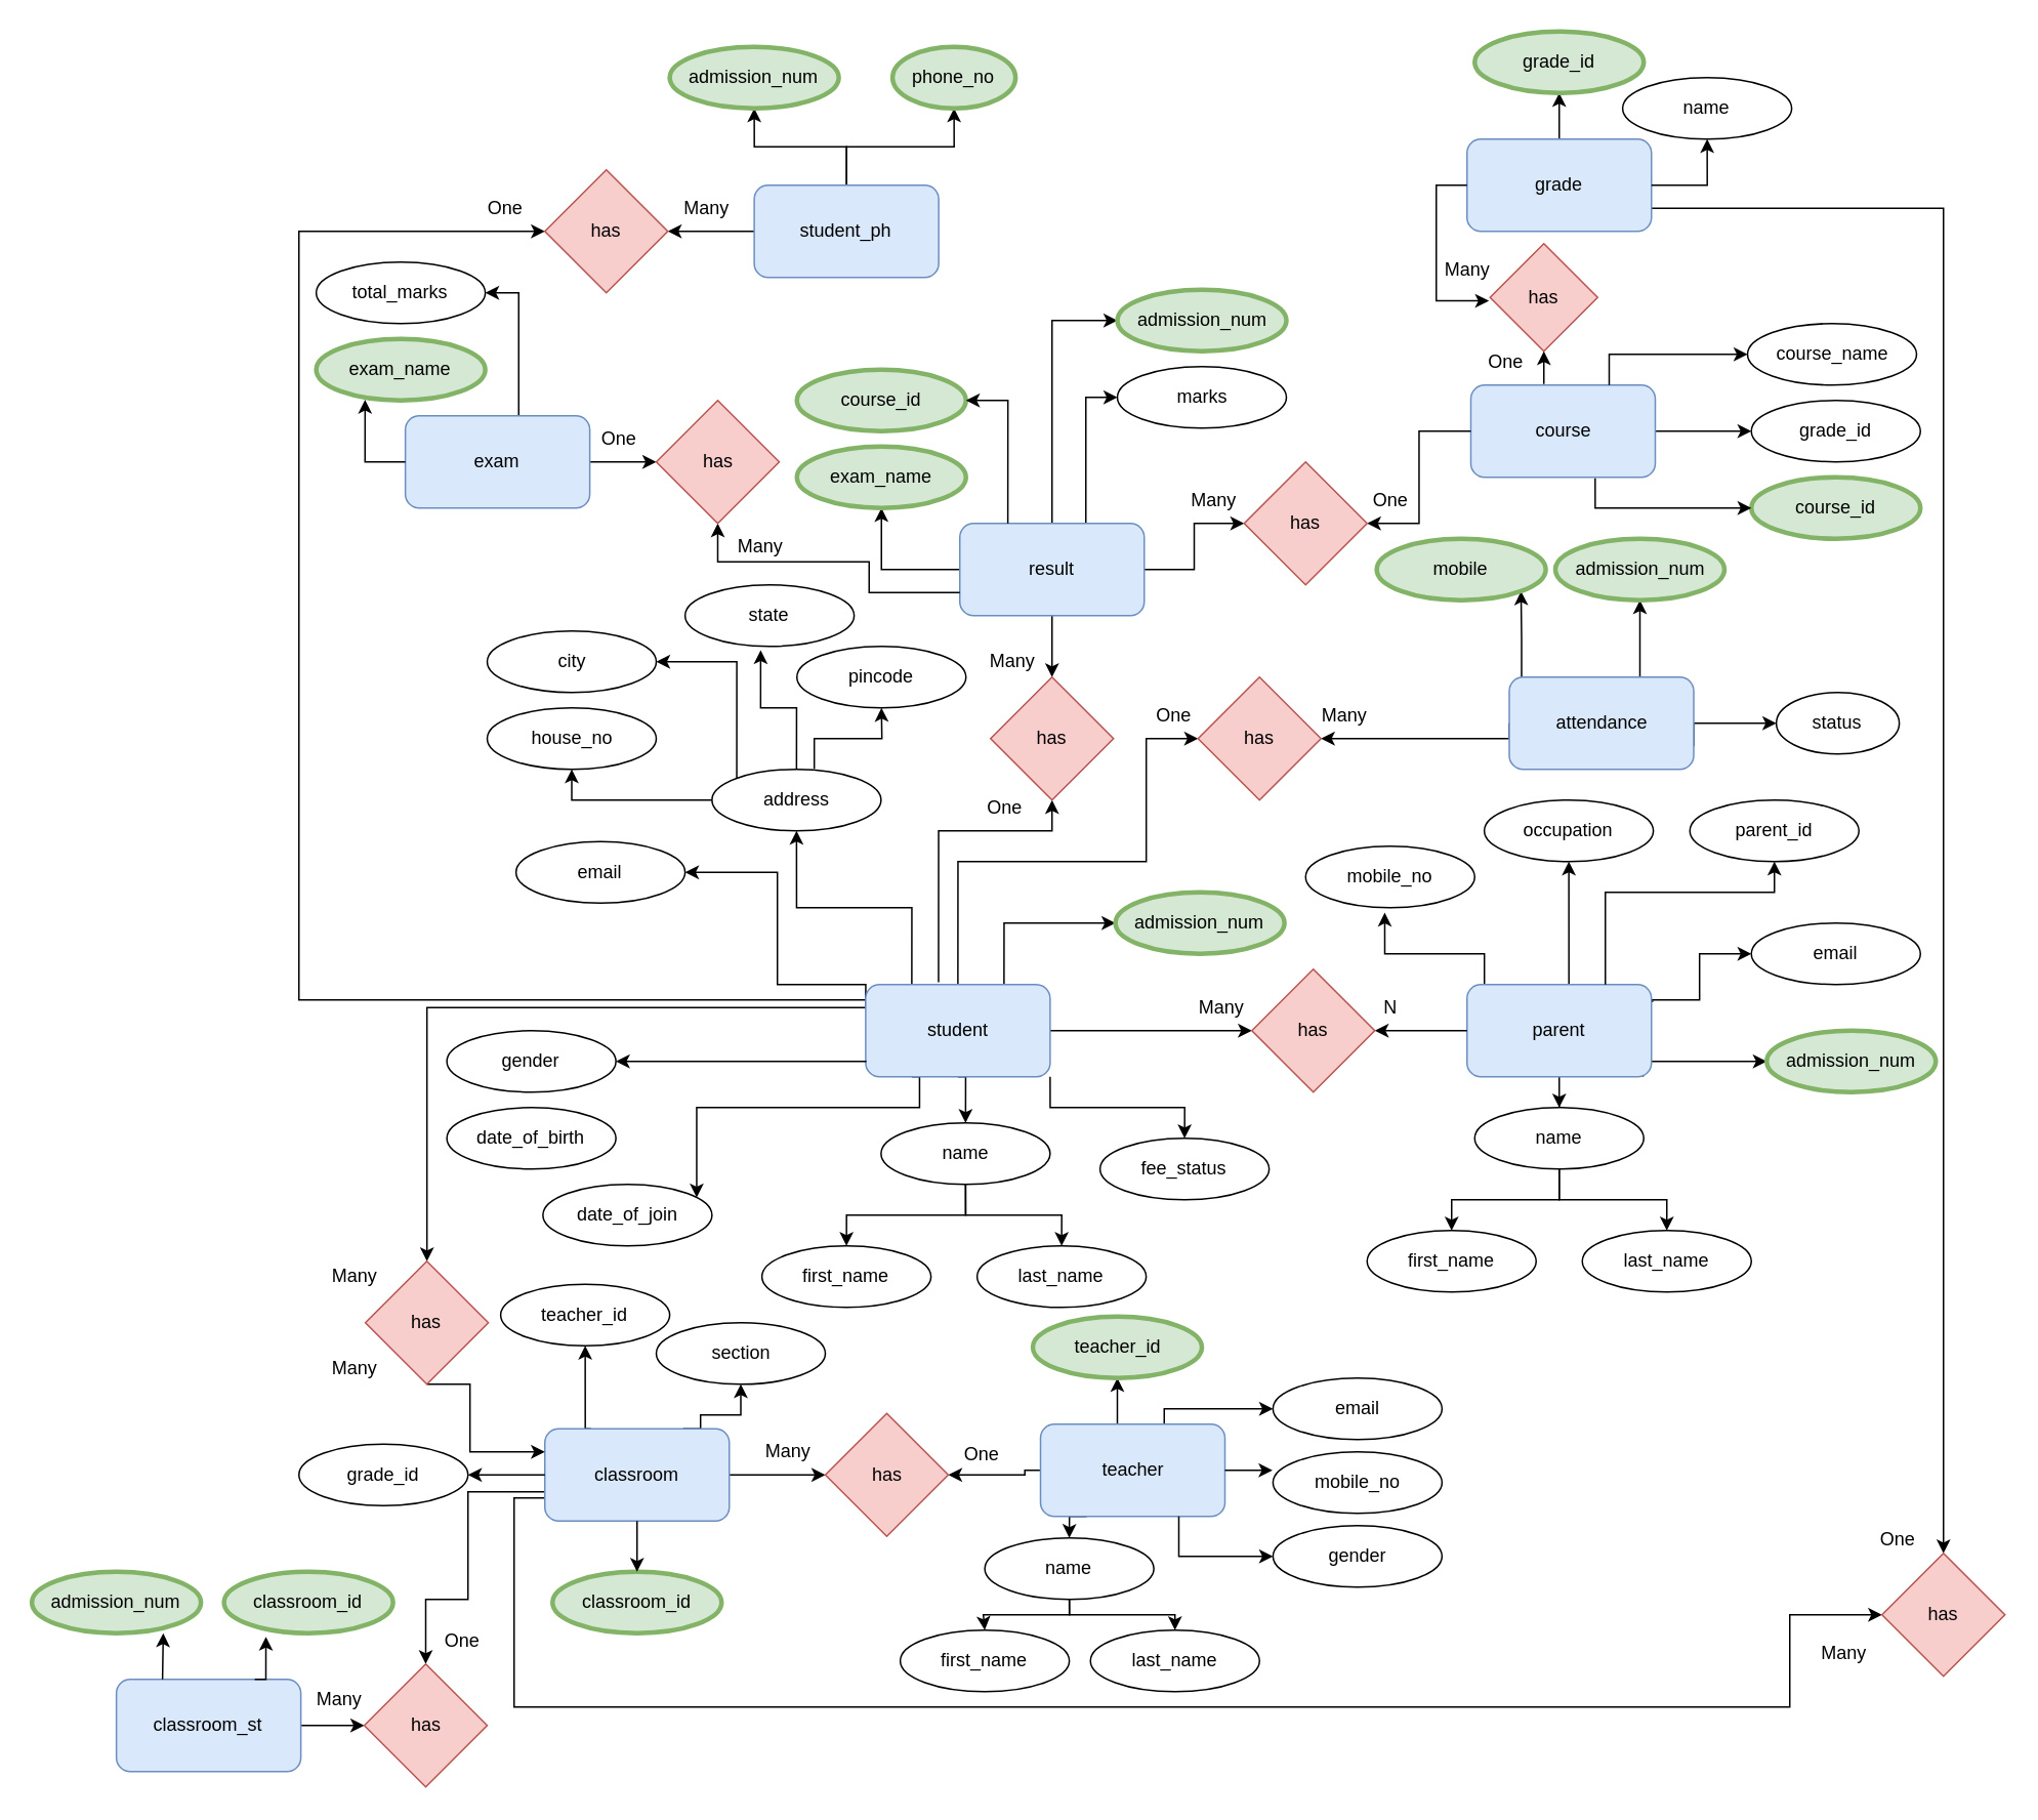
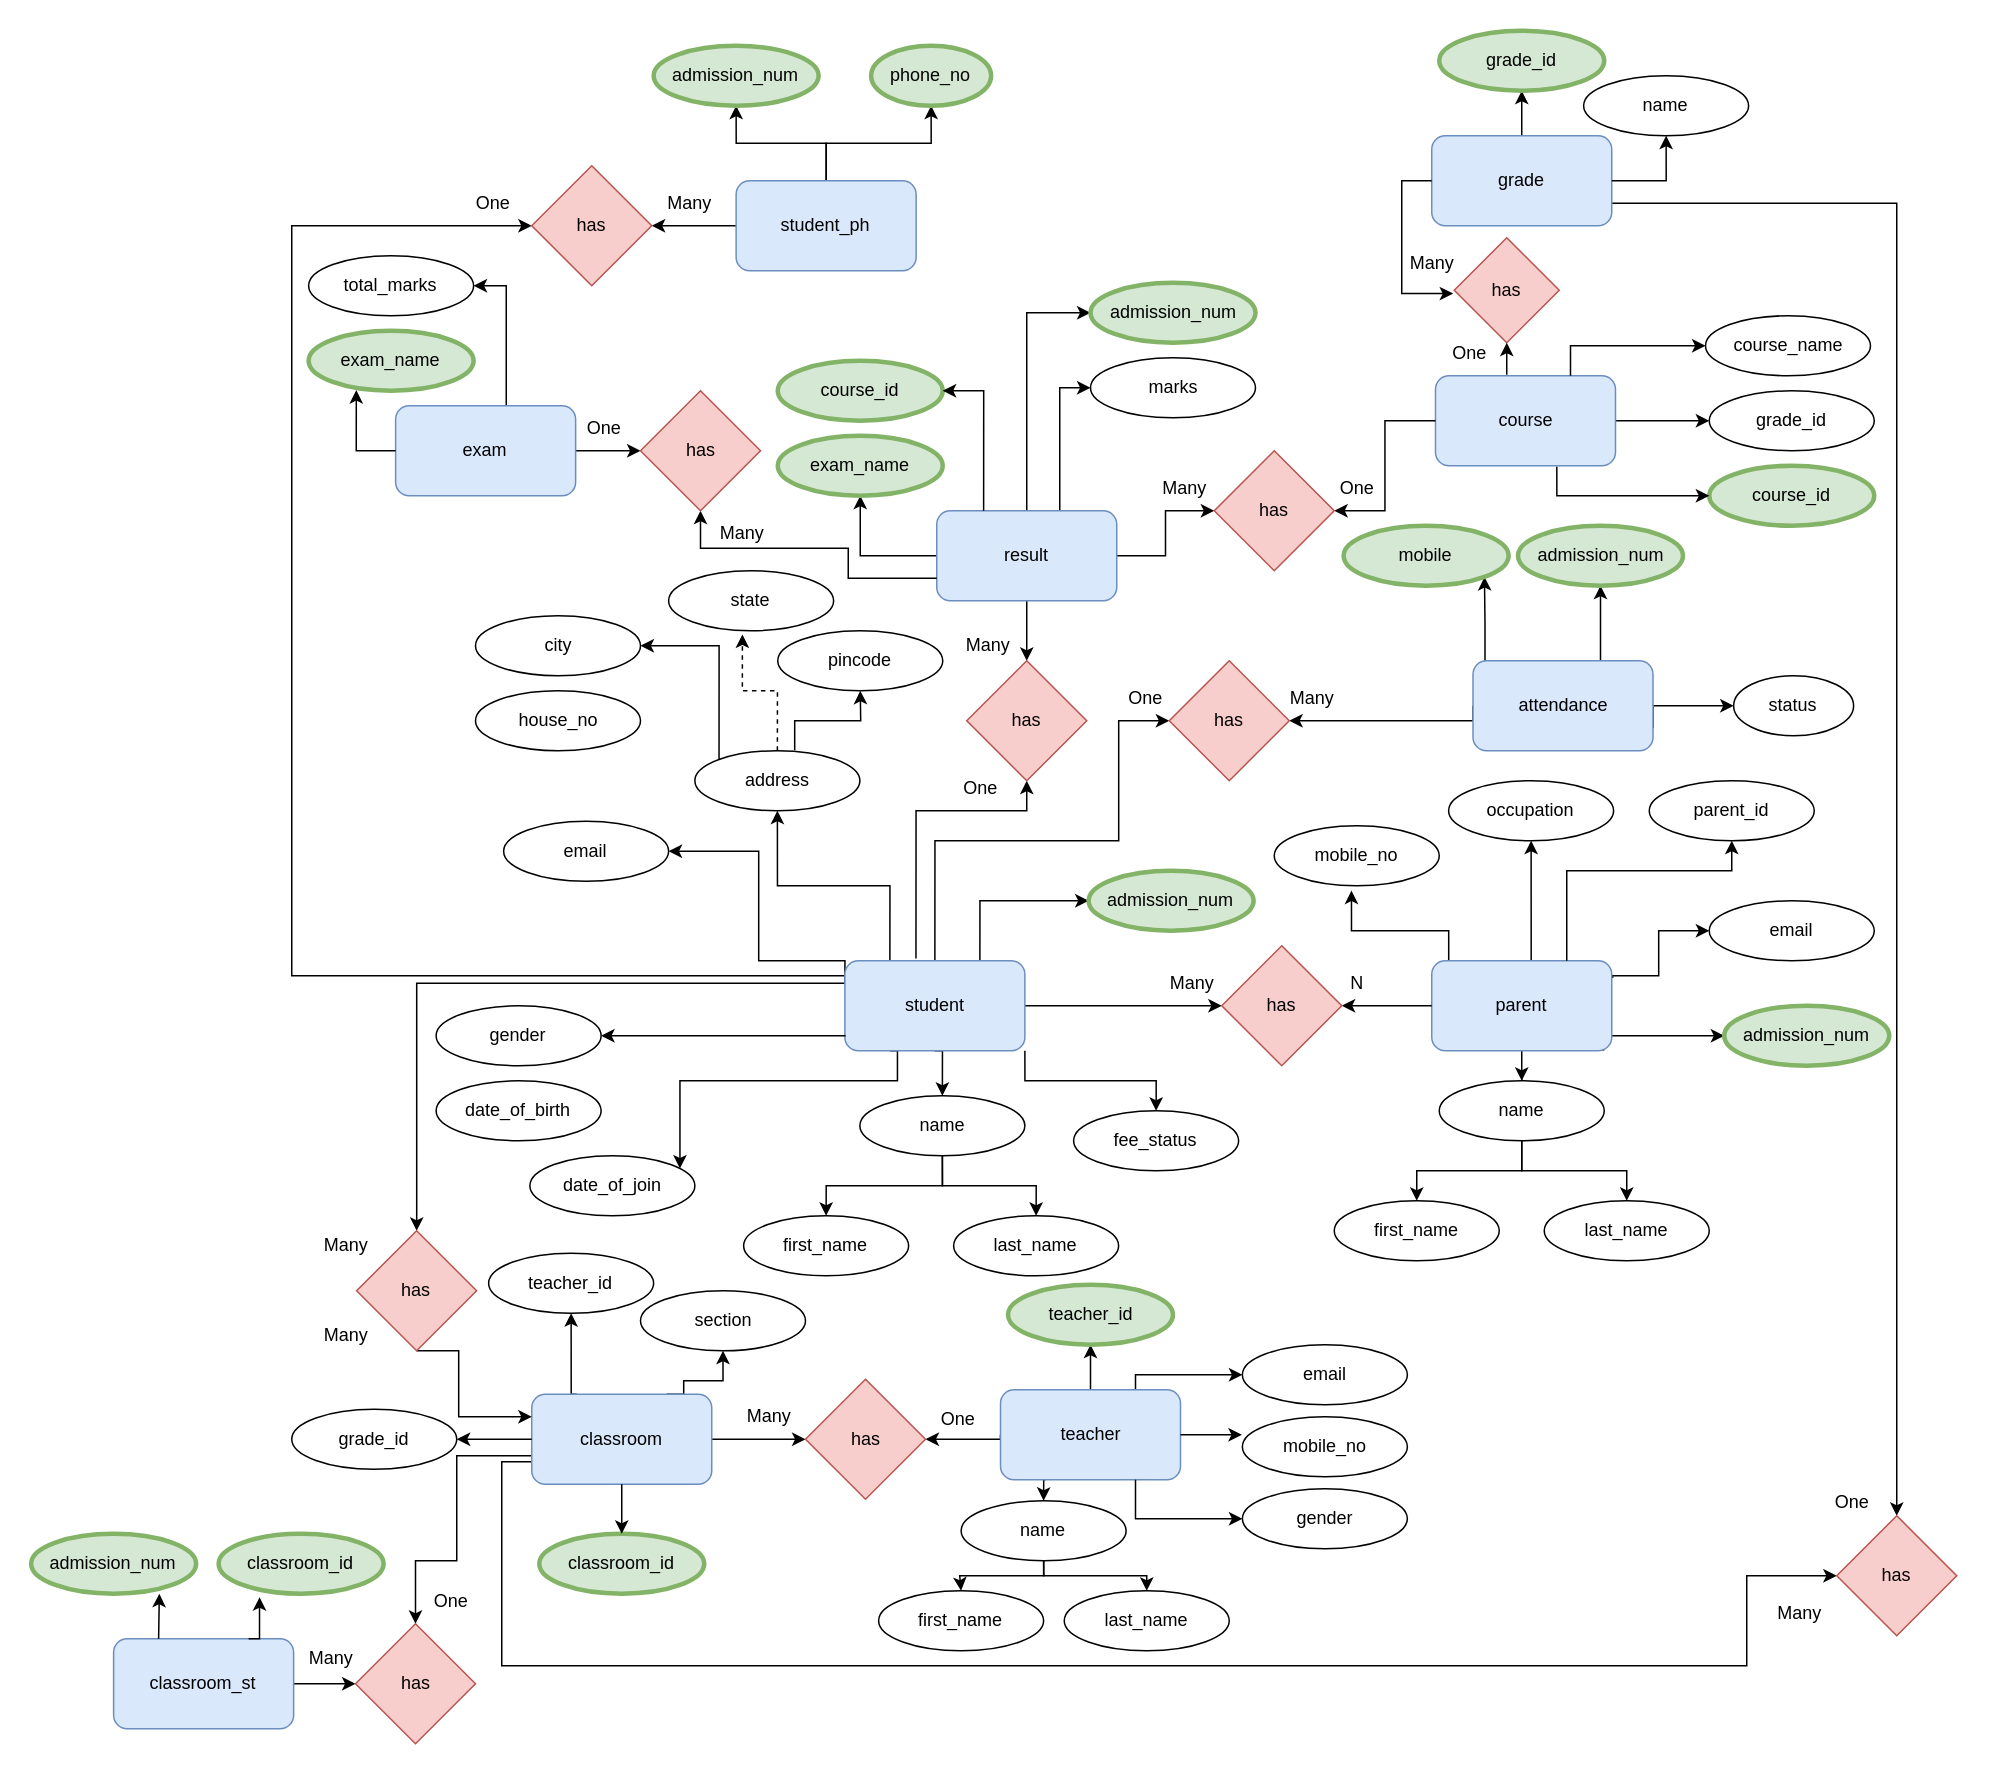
- <mxCell id="138" style="edgeStyle=orthogonalEdgeStyle;rounded=0;orthogonalLoop=1;jettySize=auto;html=1;exitX=0.5;exitY=0;exitDx=0;exitDy=0;entryX=0.447;entryY=1.061;entryDx=0;entryDy=0;entryPerimeter=0;" edge="1" parent="1" source="104" target="108"><mxGeometry relative="1" as="geometry" /></mxCell>
+ <mxCell id="138" style="edgeStyle=orthogonalEdgeStyle;rounded=0;orthogonalLoop=1;jettySize=auto;html=1;exitX=0.5;exitY=0;exitDx=0;exitDy=0;entryX=0.447;entryY=1.061;entryDx=0;entryDy=0;entryPerimeter=0;dashed=1;" edge="1" parent="1" source="104" target="108"><mxGeometry relative="1" as="geometry" /></mxCell>
- <mxCell id="102" style="edgeStyle=orthogonalEdgeStyle;rounded=0;orthogonalLoop=1;jettySize=auto;html=1;exitX=0;exitY=0.5;exitDx=0;exitDy=0;entryX=0.5;entryY=1;entryDx=0;entryDy=0;" edge="1" parent="1" source="104" target="106"><mxGeometry relative="1" as="geometry" /></mxCell>
- <mxCell id="49" value="teacher" style="rounded=1;whiteSpace=wrap;html=1;fillColor=#dae8fc;strokeColor=#6c8ebf;" vertex="1" parent="1"><mxGeometry x="676.5" y="926" width="120" height="60" as="geometry" /></mxCell>
+ <mxCell id="49" value="teacher" style="rounded=1;whiteSpace=wrap;html=1;fillColor=#dae8fc;strokeColor=#6c8ebf;" vertex="1" parent="1"><mxGeometry x="666.5" y="926" width="120" height="60" as="geometry" /></mxCell>
